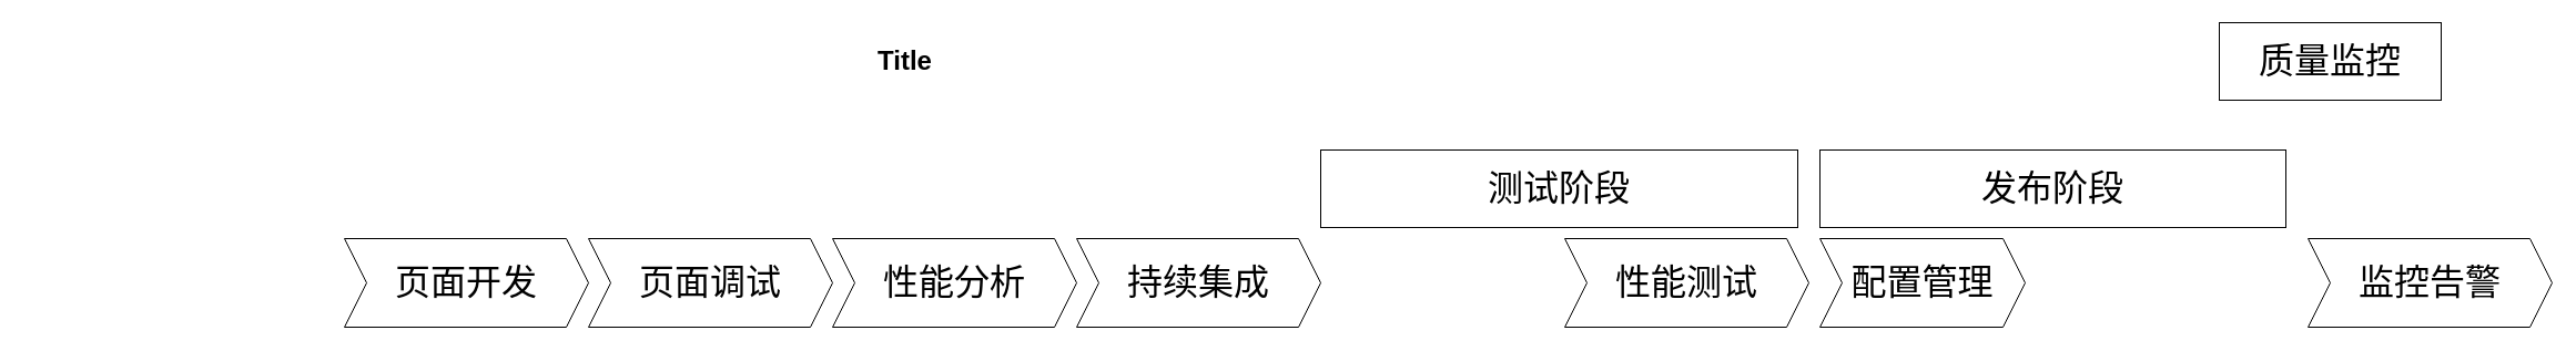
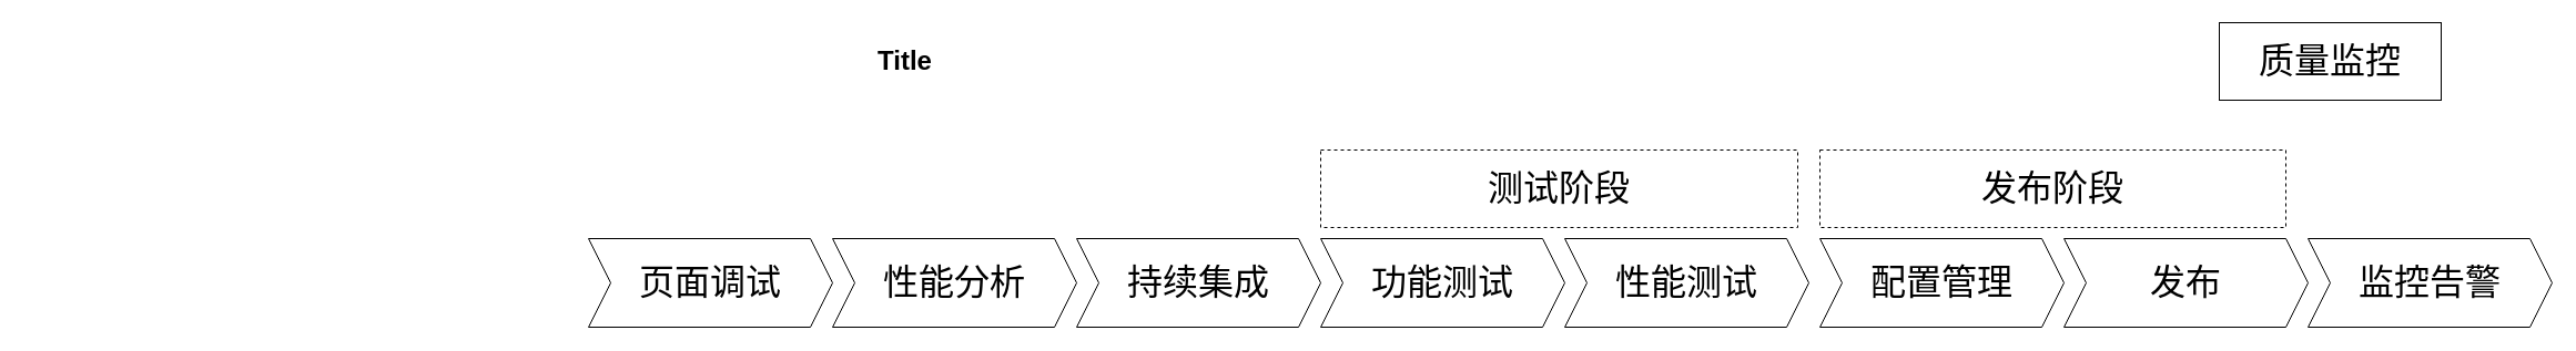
- <mxCell id="12" value="测试阶段" style="rounded=0;whiteSpace=wrap;html=1;fontSize=32;" vertex="1" parent="1"><mxGeometry x="1190" y="135" width="430" height="70" as="geometry" /></mxCell>
+ <mxCell id="12" value="测试阶段" style="rounded=0;whiteSpace=wrap;html=1;fontSize=32;dashed=1;" vertex="1" parent="1"><mxGeometry x="1190" y="135" width="430" height="70" as="geometry" /></mxCell>
- <mxCell id="13" value="发布阶段" style="rounded=0;whiteSpace=wrap;html=1;fontSize=32;" vertex="1" parent="1"><mxGeometry x="1640" y="135" width="420" height="70" as="geometry" /></mxCell>
+ <mxCell id="13" value="发布阶段" style="rounded=0;whiteSpace=wrap;html=1;fontSize=32;dashed=1;" vertex="1" parent="1"><mxGeometry x="1640" y="135" width="420" height="70" as="geometry" /></mxCell>
- <mxCell id="3" value="页面开发" style="shape=step;perimeter=stepPerimeter;whiteSpace=wrap;html=1;fixedSize=1;fontSize=32;" vertex="1" parent="1"><mxGeometry x="310" y="215" width="220" height="80" as="geometry" /></mxCell>
+ <mxCell id="7" value="功能测试" style="shape=step;perimeter=stepPerimeter;whiteSpace=wrap;html=1;fixedSize=1;fontSize=32;" vertex="1" parent="1"><mxGeometry x="1190" y="215" width="220" height="80" as="geometry" /></mxCell>
- <mxCell id="9" value="配置管理" style="shape=step;perimeter=stepPerimeter;whiteSpace=wrap;html=1;fixedSize=1;fontSize=32;" vertex="1" parent="1"><mxGeometry x="1640" y="215" width="185" height="80" as="geometry" /></mxCell>
+ <mxCell id="9" value="配置管理" style="shape=step;perimeter=stepPerimeter;whiteSpace=wrap;html=1;fixedSize=1;fontSize=32;" vertex="1" parent="1"><mxGeometry x="1640" y="215" width="220" height="80" as="geometry" /></mxCell>
+ <mxCell id="10" value="发布" style="shape=step;perimeter=stepPerimeter;whiteSpace=wrap;html=1;fixedSize=1;fontSize=32;" vertex="1" parent="1"><mxGeometry x="1860" y="215" width="220" height="80" as="geometry" /></mxCell>
